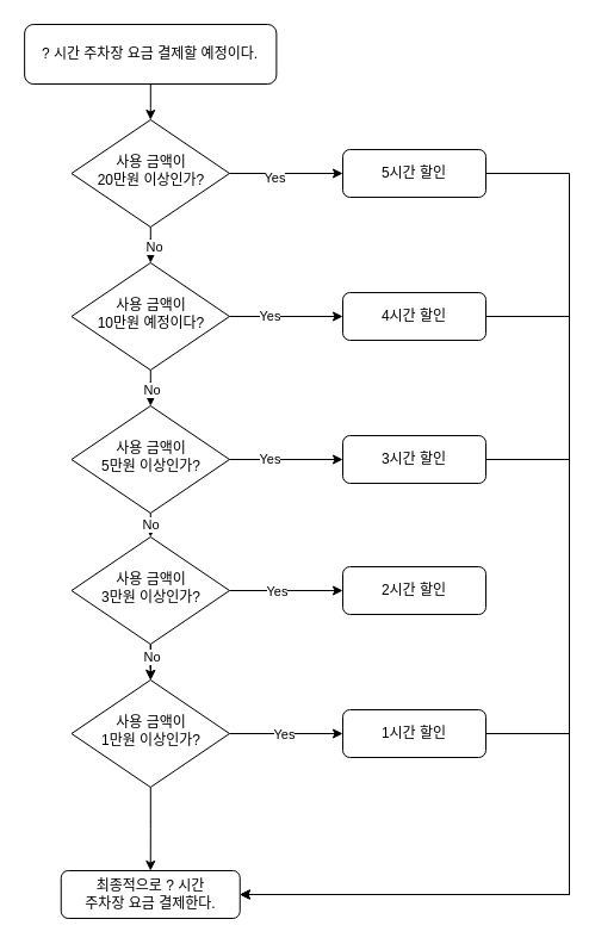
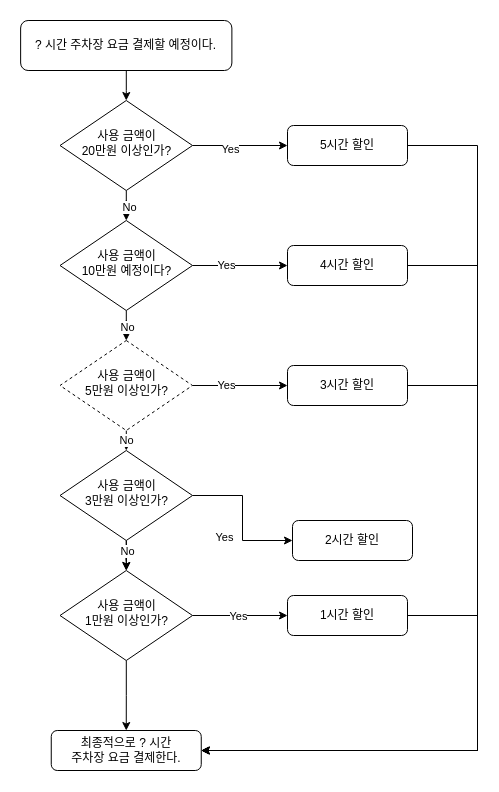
- <mxCell id="19" value="사용 금액이 &lt;br&gt;5만원 이상인가?" style="rhombus;whiteSpace=wrap;html=1;shadow=0;fontFamily=Helvetica;fontSize=12;align=center;strokeWidth=1;spacing=6;spacingTop=-4;" vertex="1" parent="1"><mxGeometry x="59.51" y="340" width="132.5" height="90" as="geometry" /></mxCell>
+ <mxCell id="19" value="사용 금액이 &lt;br&gt;5만원 이상인가?" style="rhombus;whiteSpace=wrap;html=1;shadow=0;fontFamily=Helvetica;fontSize=12;align=center;strokeWidth=1;spacing=6;spacingTop=-4;dashed=1;" vertex="1" parent="1"><mxGeometry x="59.51" y="340" width="132.5" height="90" as="geometry" /></mxCell>
- <mxCell id="35" value="2시간 할인" style="rounded=1;whiteSpace=wrap;html=1;fontSize=12;glass=0;strokeWidth=1;shadow=0;" vertex="1" parent="1"><mxGeometry x="287" y="475" width="120" height="40" as="geometry" /></mxCell>
+ <mxCell id="35" value="2시간 할인" style="rounded=1;whiteSpace=wrap;html=1;fontSize=12;glass=0;strokeWidth=1;shadow=0;" vertex="1" parent="1"><mxGeometry x="292" y="520" width="120" height="40" as="geometry" /></mxCell>
